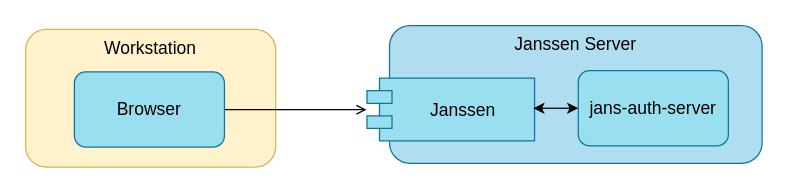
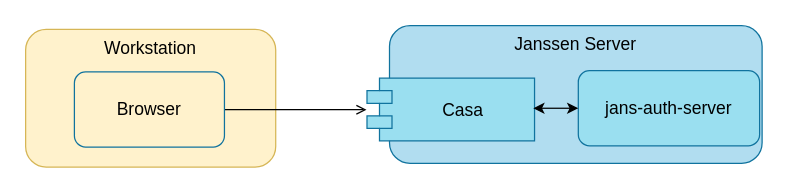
- <mxCell id="7" value="jans-auth-server" style="rounded=1;whiteSpace=wrap;html=1;fontSize=14;fillColor=#9ADFF0;strokeColor=#10739e;" vertex="1" parent="1"><mxGeometry x="462" y="56" width="120" height="60" as="geometry" /></mxCell>
+ <mxCell id="7" value="jans-auth-server" style="rounded=1;whiteSpace=wrap;html=1;fontSize=14;fillColor=#9ADFF0;strokeColor=#10739e;" vertex="1" parent="1"><mxGeometry x="462" y="56" width="145" height="60" as="geometry" /></mxCell>
- <mxCell id="5" value="Browser" style="rounded=1;whiteSpace=wrap;html=1;fontSize=14;fillColor=#9ADFF0;strokeColor=#10739e;" parent="1" vertex="1"><mxGeometry x="59" y="57" width="120" height="60" as="geometry" /></mxCell>
+ <mxCell id="5" value="Browser" style="rounded=1;whiteSpace=wrap;html=1;fontSize=14;fillColor=#fff2cc;strokeColor=#10739e;" parent="1" vertex="1"><mxGeometry x="59" y="57" width="120" height="60" as="geometry" /></mxCell>
- <mxCell id="6" value="Janssen" style="shape=module;align=left;spacingLeft=20;align=center;verticalAlign=middle;rounded=1;labelBackgroundColor=none;fontSize=14;strokeColor=#10739E;fillColor=#9ADFF0;gradientColor=none;" parent="1" vertex="1"><mxGeometry x="293" y="62" width="134" height="50" as="geometry" /></mxCell>
+ <mxCell id="6" value="Casa" style="shape=module;align=left;spacingLeft=20;align=center;verticalAlign=middle;rounded=1;labelBackgroundColor=none;fontSize=14;strokeColor=#10739E;fillColor=#9ADFF0;gradientColor=none;" parent="1" vertex="1"><mxGeometry x="293" y="62" width="134" height="50" as="geometry" /></mxCell>
